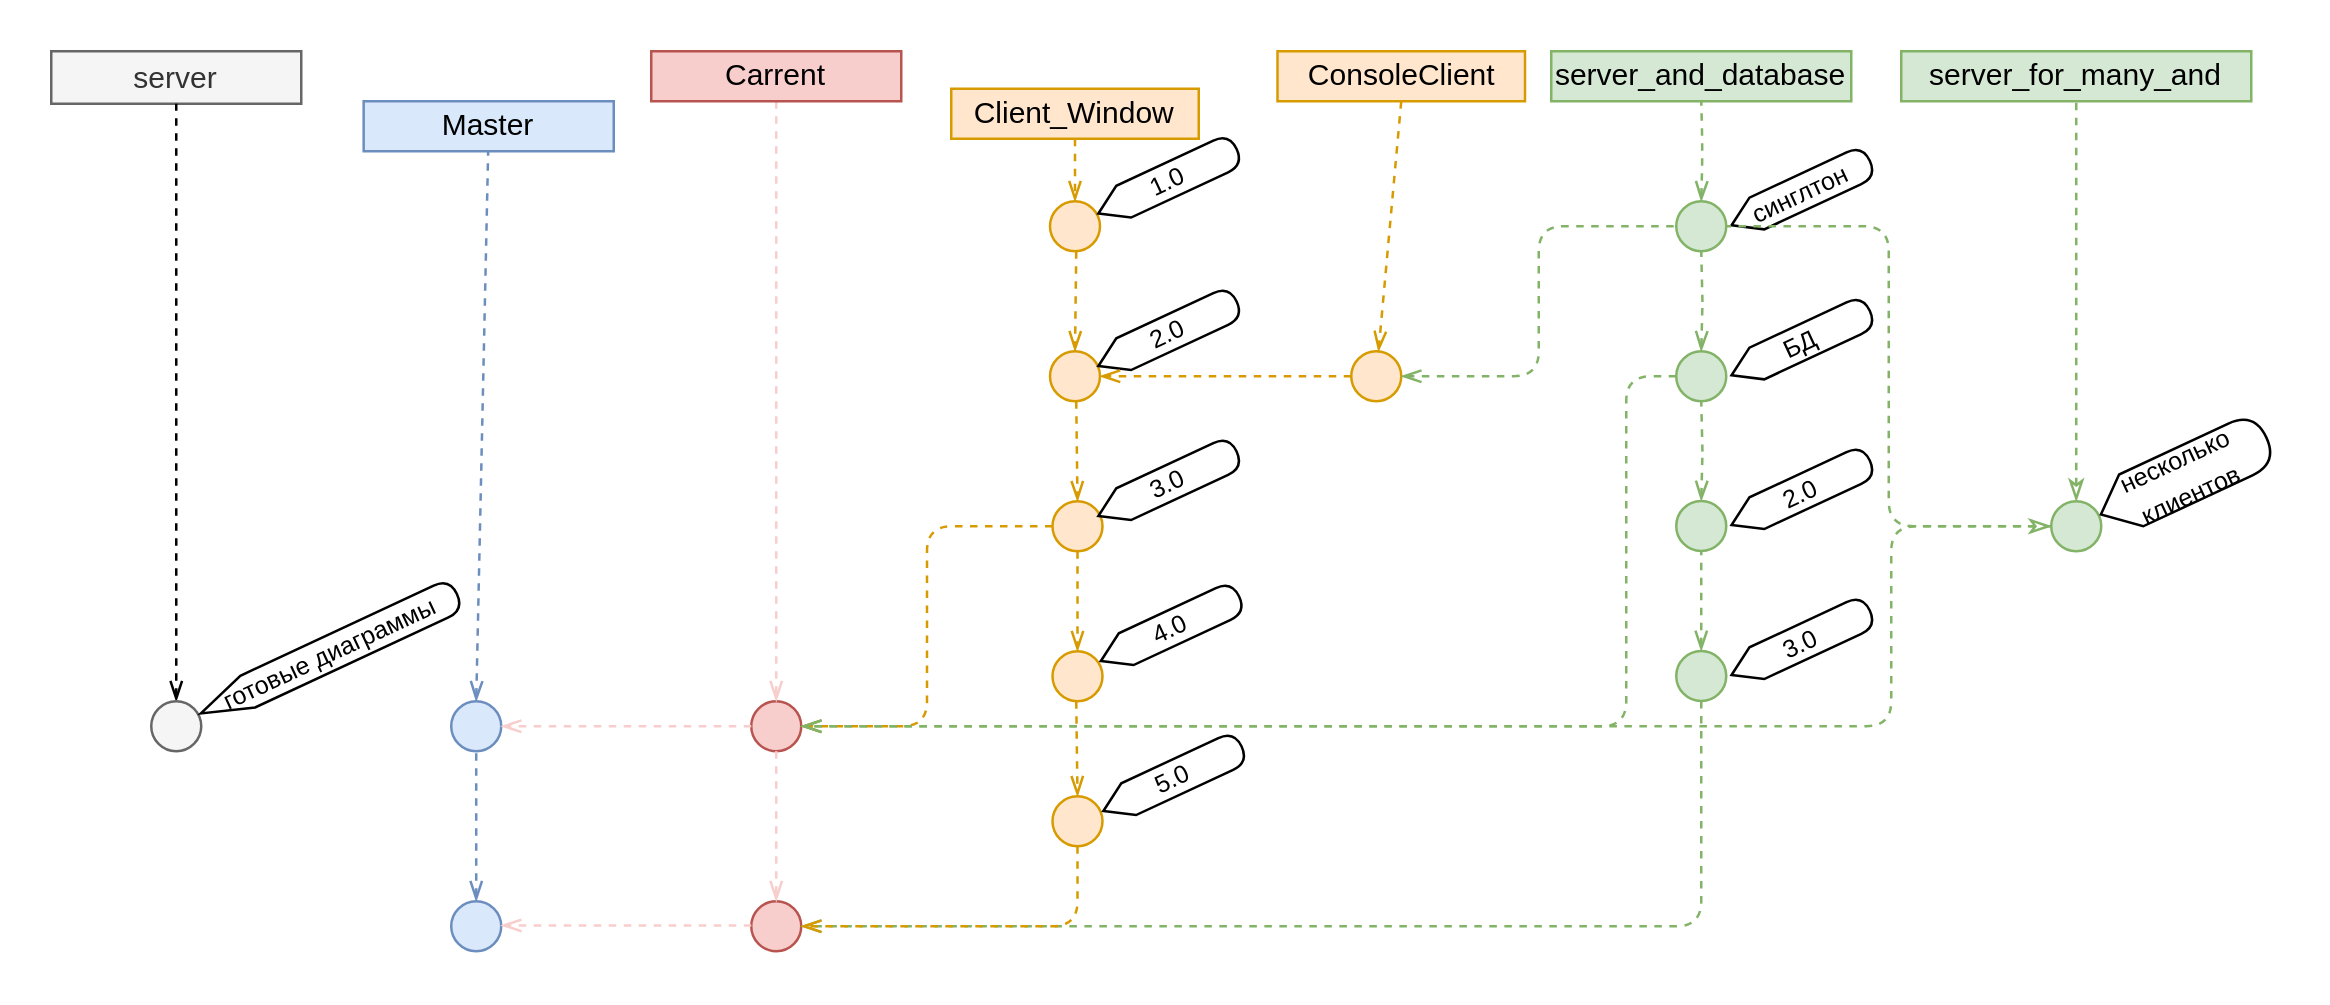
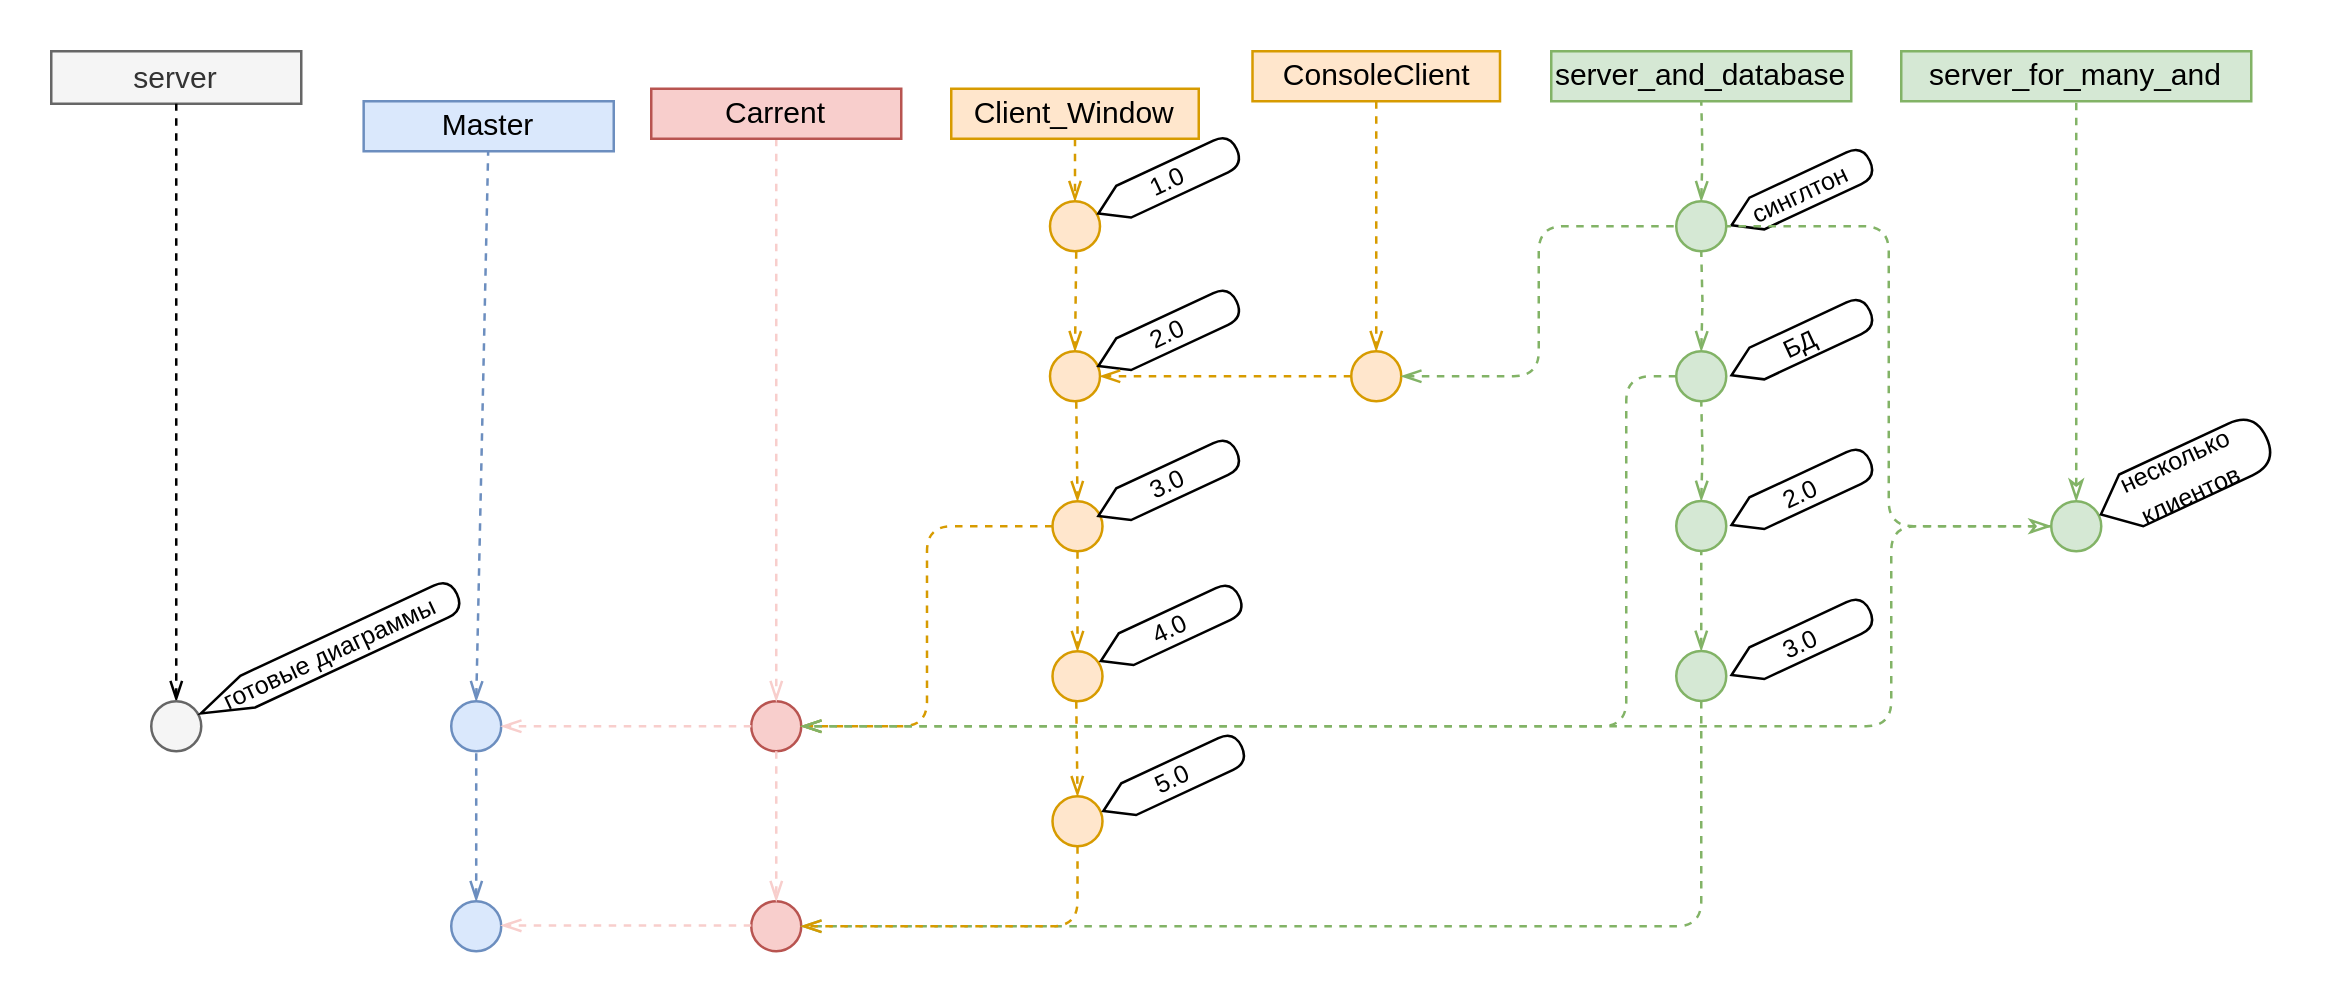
- <mxCell id="7" value="Carrent" style="text;html=1;strokeColor=#b85450;fillColor=#f8cecc;align=center;verticalAlign=middle;whiteSpace=wrap;rounded=0;" parent="1" vertex="1"><mxGeometry x="260" width="100" height="20" as="geometry" y="20" /></mxCell>
+ <mxCell id="7" value="Carrent" style="text;html=1;strokeColor=#b85450;fillColor=#f8cecc;align=center;verticalAlign=middle;whiteSpace=wrap;rounded=0;" parent="1" vertex="1"><mxGeometry x="260" y="35" width="100" height="20" as="geometry" /></mxCell>
- <mxCell id="15" value="ConsoleClient" style="text;html=1;strokeColor=#d79b00;fillColor=#ffe6cc;align=center;verticalAlign=middle;whiteSpace=wrap;rounded=0;fontSize=12;" parent="1" vertex="1"><mxGeometry x="510.5" y="20" width="99" height="20" as="geometry" /></mxCell>
+ <mxCell id="15" value="ConsoleClient" style="text;html=1;strokeColor=#d79b00;fillColor=#ffe6cc;align=center;verticalAlign=middle;whiteSpace=wrap;rounded=0;fontSize=12;" parent="1" vertex="1"><mxGeometry x="500.5" width="99" height="20" as="geometry" y="20" /></mxCell>
